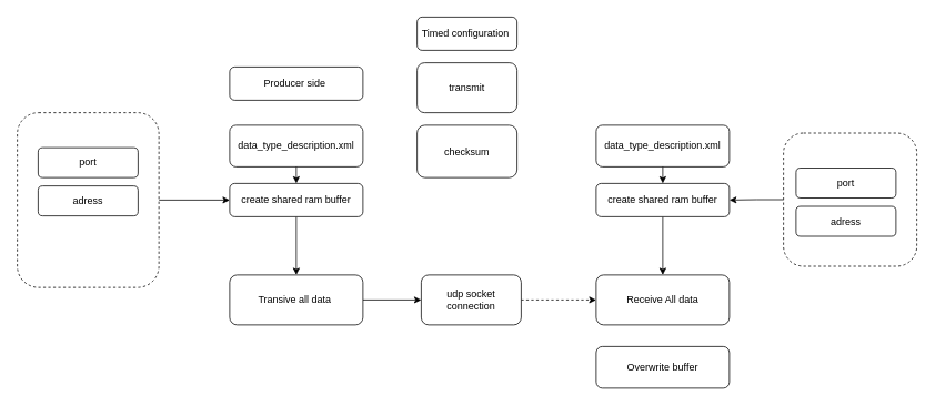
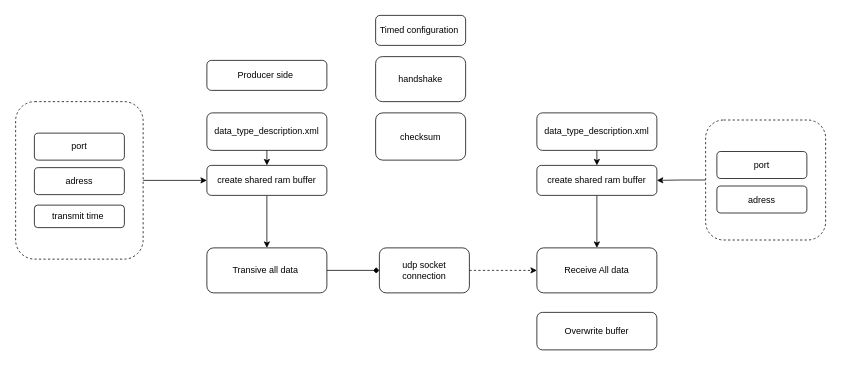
- <mxCell id="28" value="transmit" style="rounded=1;whiteSpace=wrap;html=1;" parent="1" vertex="1"><mxGeometry x="500" y="75" width="120" height="60" as="geometry" /></mxCell>
+ <mxCell id="28" value="handshake" style="rounded=1;whiteSpace=wrap;html=1;" parent="1" vertex="1"><mxGeometry x="500" y="75" width="120" height="60" as="geometry" /></mxCell>
+ <mxCell id="20" value="transmit time&amp;nbsp;" style="rounded=1;whiteSpace=wrap;html=1;" parent="1" vertex="1"><mxGeometry x="45" y="273" width="120" height="30" as="geometry" /></mxCell>
- <mxCell id="14" style="edgeStyle=orthogonalEdgeStyle;rounded=0;orthogonalLoop=1;jettySize=auto;html=1;" parent="1" source="15" target="13" edge="1"><mxGeometry relative="1" as="geometry" /></mxCell>
+ <mxCell id="14" style="edgeStyle=orthogonalEdgeStyle;rounded=0;orthogonalLoop=1;jettySize=auto;html=1;endArrow=diamond;" parent="1" source="15" target="13" edge="1"><mxGeometry relative="1" as="geometry" /></mxCell>
